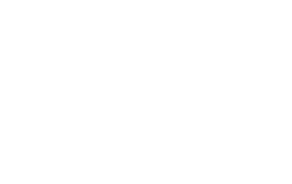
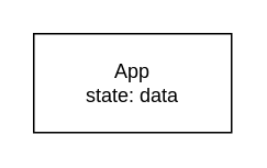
+ <mxCell id="2" value="App&lt;br&gt;state: data" style="whiteSpace=wrap;html=1;" vertex="1" parent="1"><mxGeometry x="20" y="20" width="120" height="60" as="geometry" /></mxCell>
